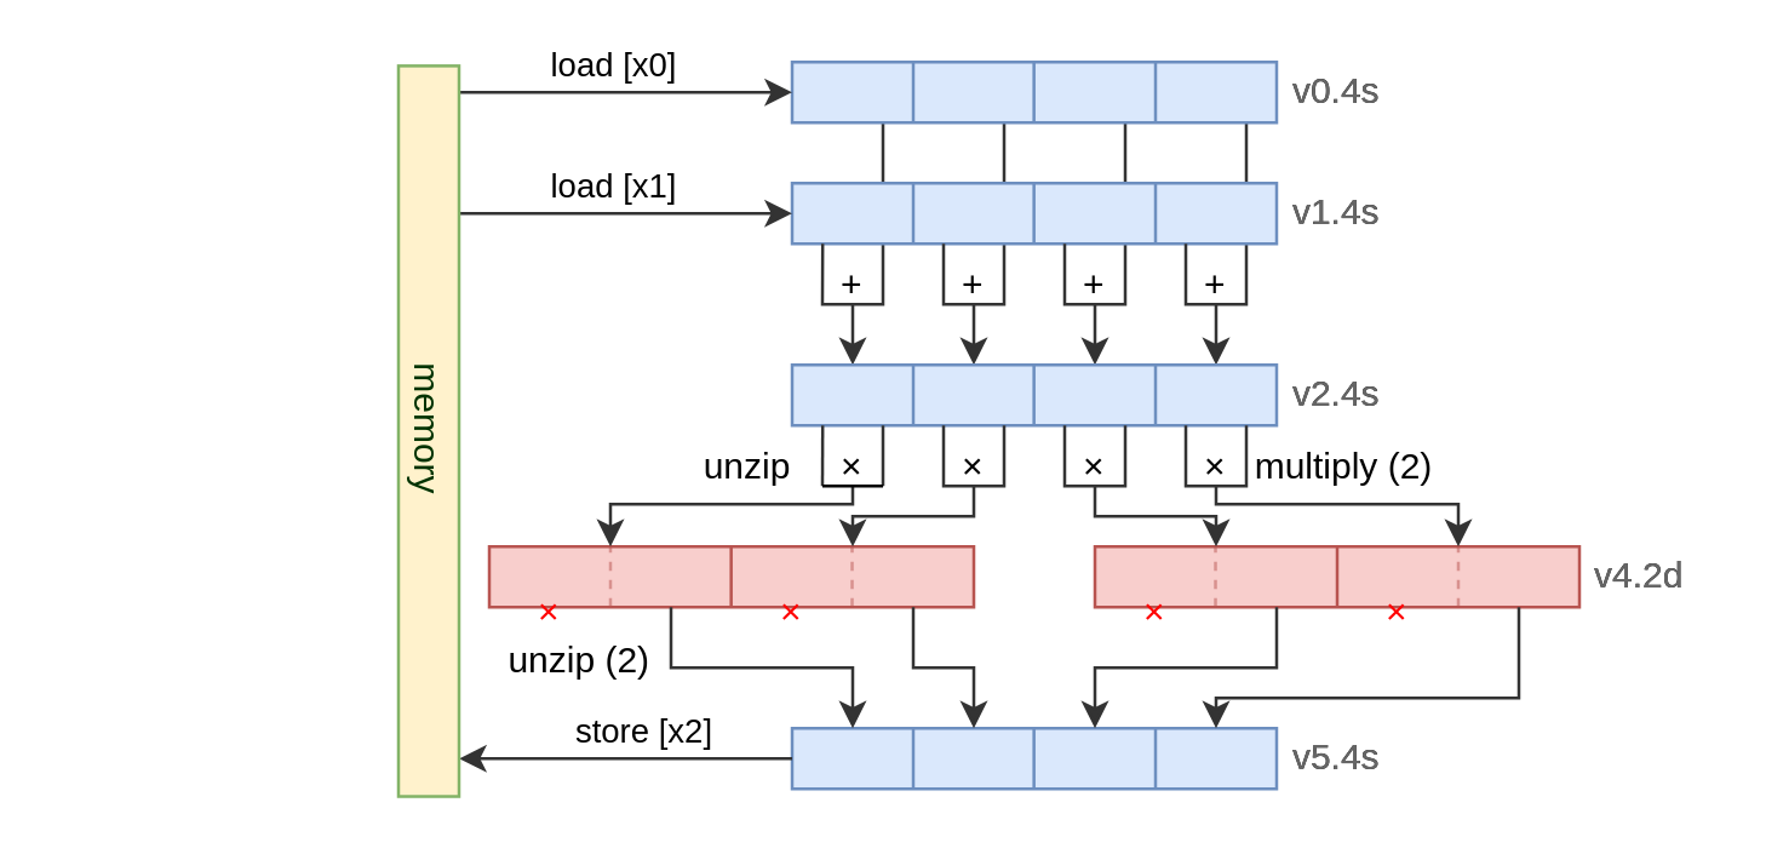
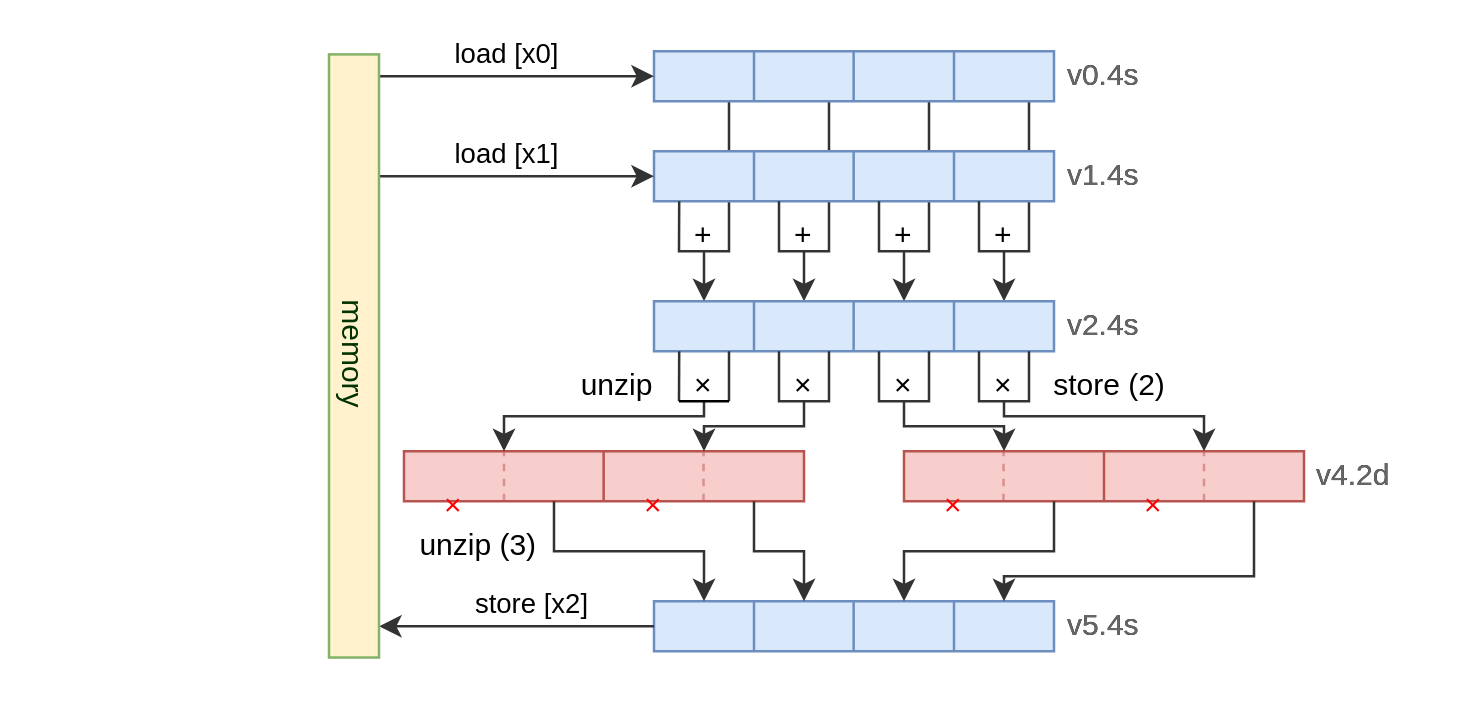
- <mxCell id="53" value="multiply (2)" style="text;html=1;align=center;verticalAlign=middle;whiteSpace=wrap;rounded=0;" vertex="1" parent="1"><mxGeometry x="411" y="146" width="65" height="16" as="geometry" /></mxCell>
+ <mxCell id="53" value="store (2)" style="text;html=1;align=center;verticalAlign=middle;whiteSpace=wrap;rounded=0;" vertex="1" parent="1"><mxGeometry x="411" y="146" width="65" height="16" as="geometry" /></mxCell>
- <mxCell id="66" value="unzip (2)" style="text;html=1;align=center;verticalAlign=middle;whiteSpace=wrap;rounded=0;" vertex="1" parent="1"><mxGeometry x="161" y="210" width="60" height="16" as="geometry" /></mxCell>
+ <mxCell id="66" value="unzip (3)" style="text;html=1;align=center;verticalAlign=middle;whiteSpace=wrap;rounded=0;" vertex="1" parent="1"><mxGeometry x="161" y="210" width="60" height="16" as="geometry" /></mxCell>
